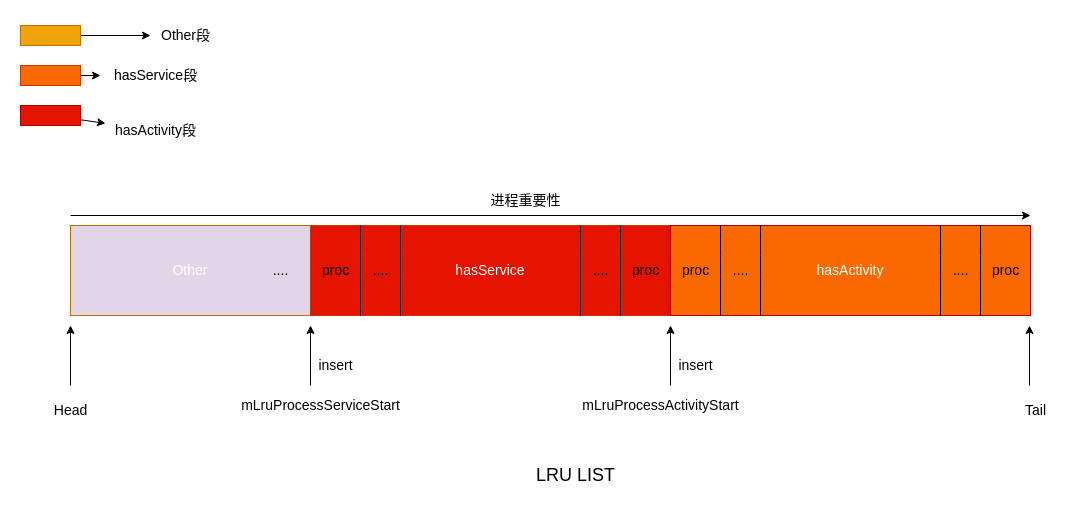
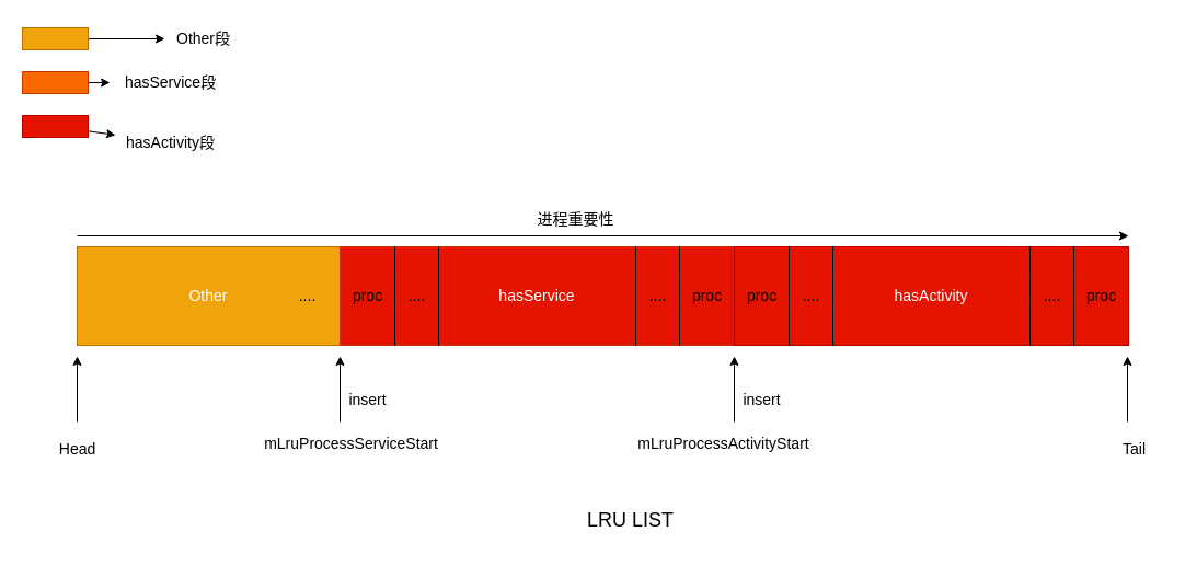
- <mxCell id="2" value="&lt;font color=&quot;#ffffff&quot;&gt;Other&lt;/font&gt;" style="rounded=0;whiteSpace=wrap;html=1;fontSize=14;fillColor=#e1d5e7;fontColor=#000000;strokeColor=#BD7000;" vertex="1" parent="1"><mxGeometry x="70" y="225" width="240" height="90" as="geometry" /></mxCell>
+ <mxCell id="2" value="&lt;font color=&quot;#ffffff&quot;&gt;Other&lt;/font&gt;" style="rounded=0;whiteSpace=wrap;html=1;fontSize=14;fillColor=#f0a30a;fontColor=#000000;strokeColor=#BD7000;" vertex="1" parent="1"><mxGeometry x="70" y="225" width="240" height="90" as="geometry" /></mxCell>
- <mxCell id="4" value="hasActivity" style="rounded=0;whiteSpace=wrap;html=1;fontSize=14;fillColor=#fa6800;strokeColor=#B20000;fontColor=#ffffff;" vertex="1" parent="1"><mxGeometry x="670" y="225" width="360" height="90" as="geometry" /></mxCell>
+ <mxCell id="4" value="hasActivity" style="rounded=0;whiteSpace=wrap;html=1;fontSize=14;fillColor=#e51400;strokeColor=#B20000;fontColor=#ffffff;" vertex="1" parent="1"><mxGeometry x="670" y="225" width="360" height="90" as="geometry" /></mxCell>
